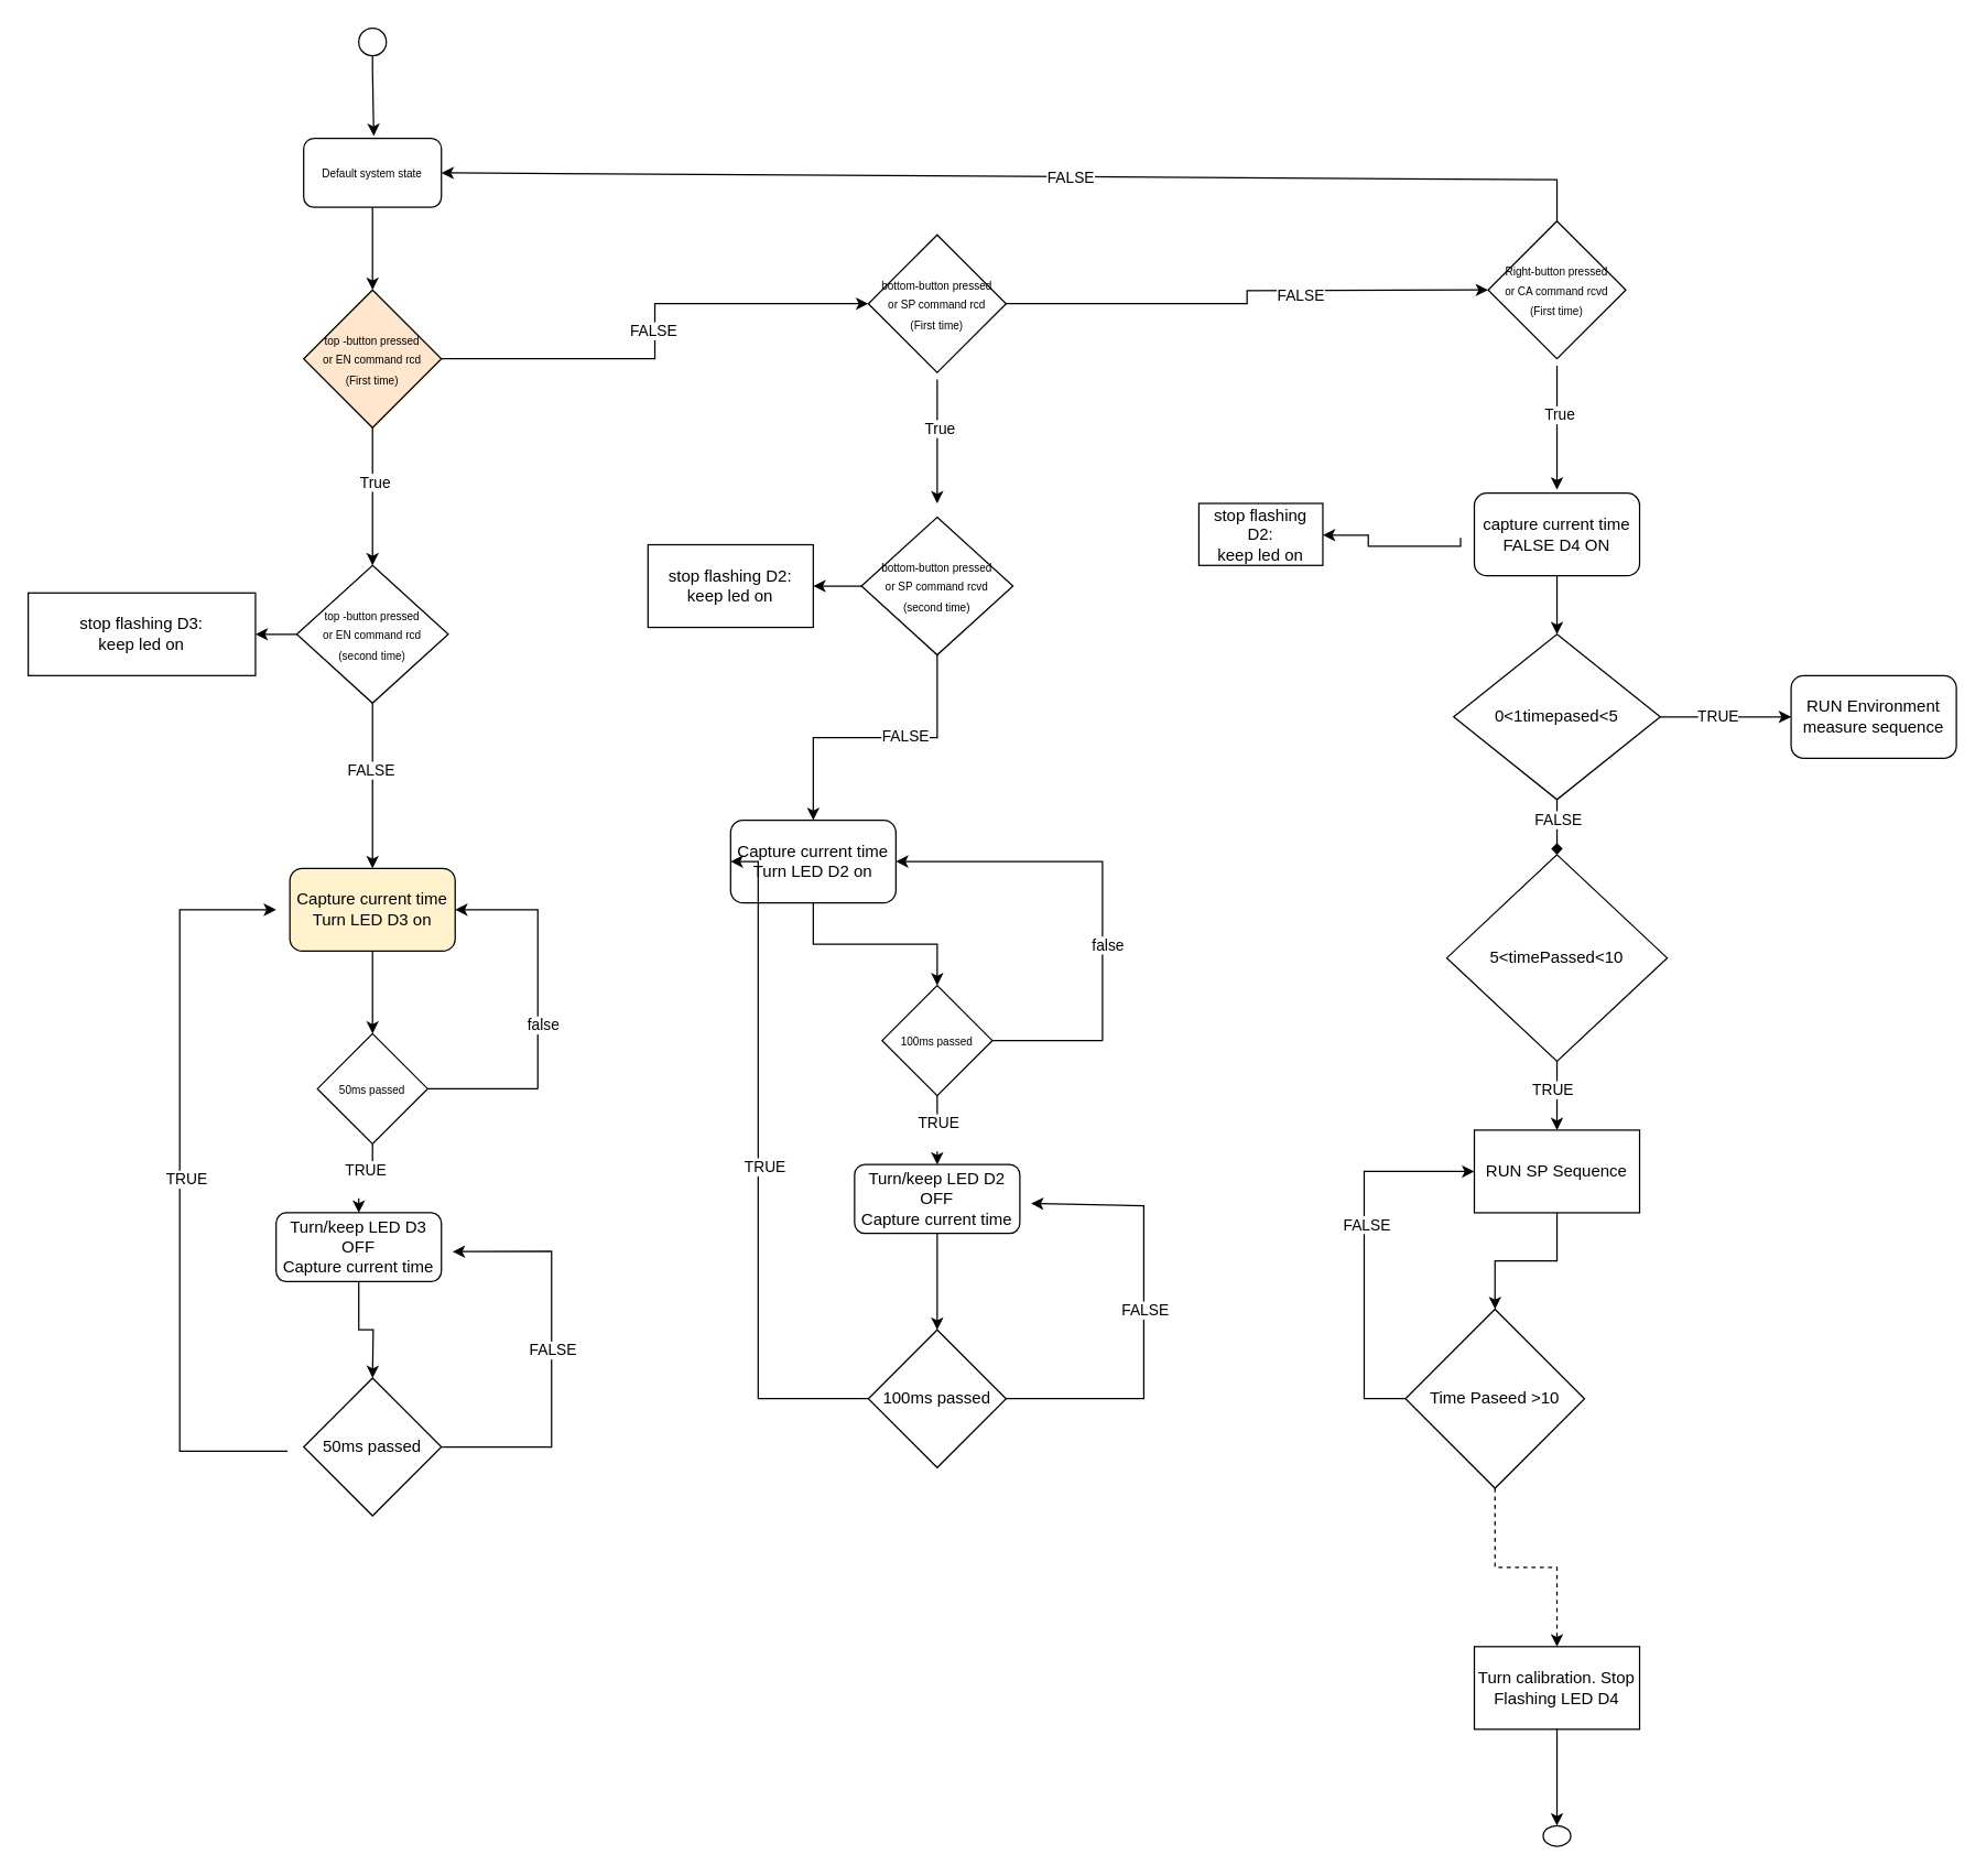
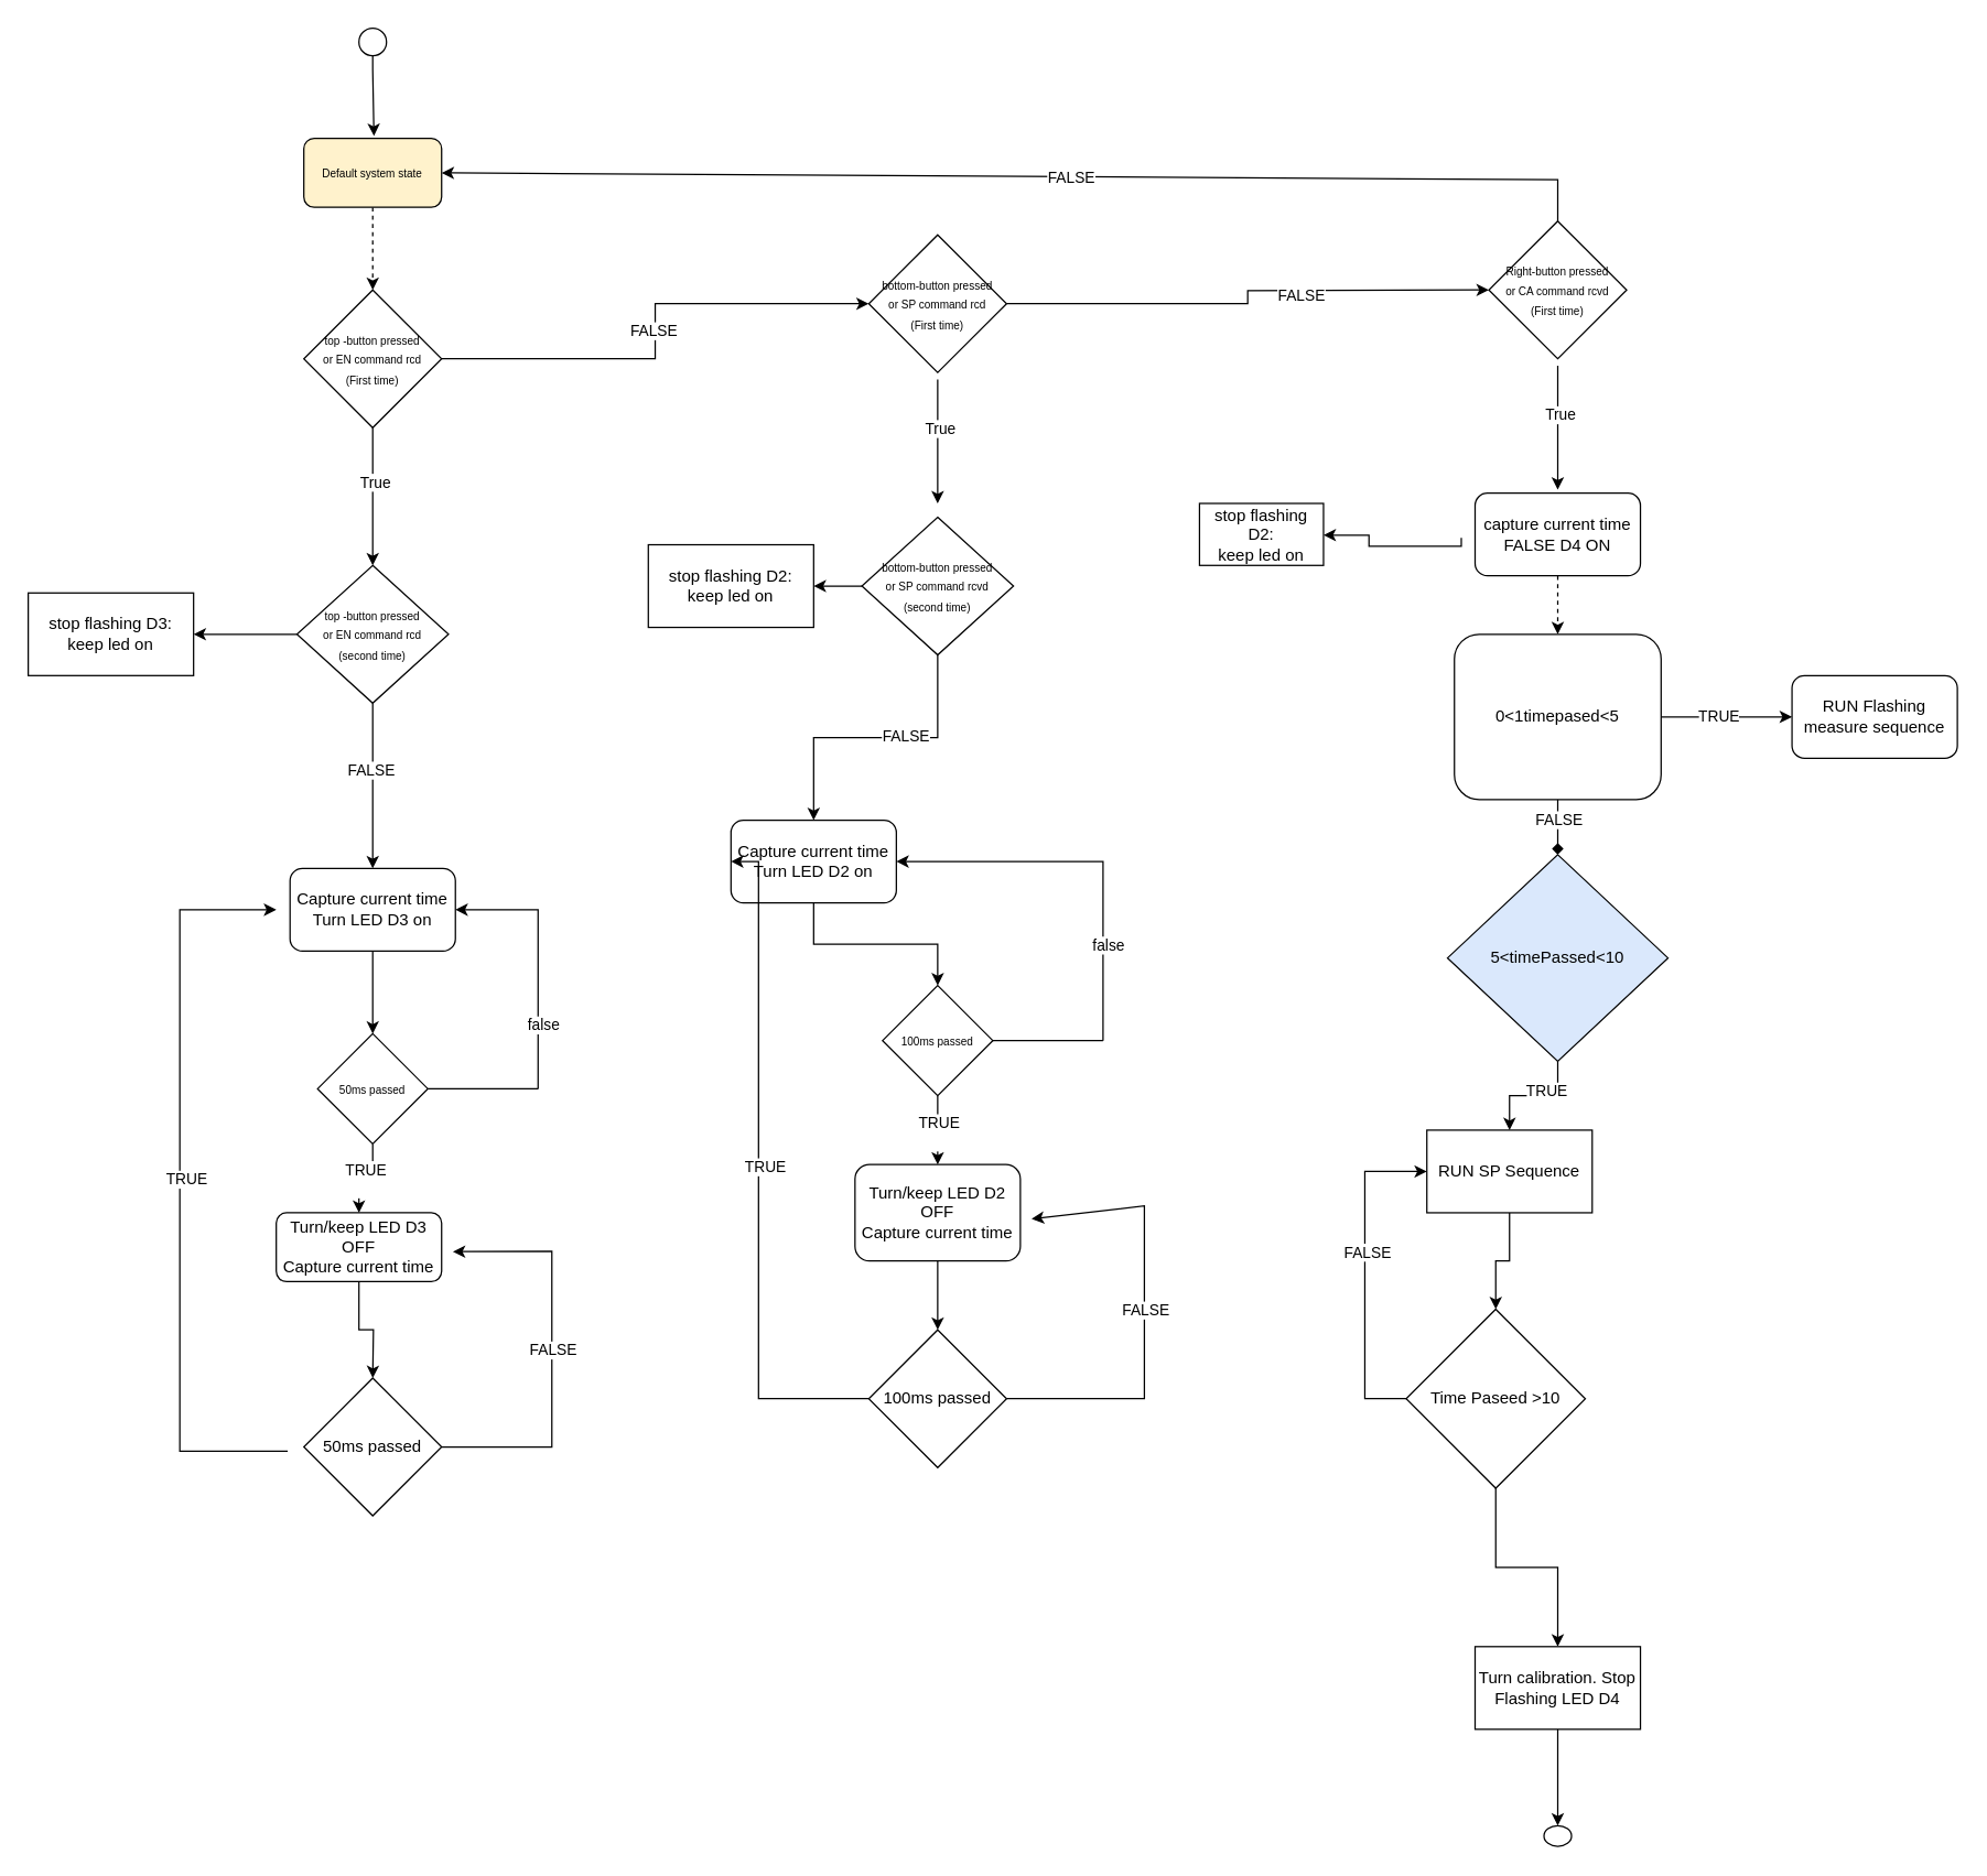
- <mxCell id="10" value="&lt;font style=&quot;font-size: 8px;&quot;&gt;Default system state&lt;/font&gt;" style="rounded=1;whiteSpace=wrap;html=1;" vertex="1" parent="1"><mxGeometry x="220" y="100" width="100" height="50" as="geometry" /></mxCell>
+ <mxCell id="10" value="&lt;font style=&quot;font-size: 8px;&quot;&gt;Default system state&lt;/font&gt;" style="rounded=1;whiteSpace=wrap;html=1;fillColor=#fff2cc;" vertex="1" parent="1"><mxGeometry x="220" y="100" width="100" height="50" as="geometry" /></mxCell>
- <mxCell id="9" style="edgeStyle=orthogonalEdgeStyle;rounded=0;orthogonalLoop=1;jettySize=auto;html=1;entryX=0.5;entryY=0;entryDx=0;entryDy=0;" edge="1" parent="1" source="10" target="8"><mxGeometry relative="1" as="geometry" /></mxCell>
+ <mxCell id="9" style="edgeStyle=orthogonalEdgeStyle;rounded=0;orthogonalLoop=1;jettySize=auto;html=1;entryX=0.5;entryY=0;entryDx=0;entryDy=0;dashed=1;" edge="1" parent="1" source="10" target="8"><mxGeometry relative="1" as="geometry" /></mxCell>
- <mxCell id="8" value="&lt;font style=&quot;font-size: 8px;&quot;&gt;top -button pressed&lt;/font&gt;&lt;div&gt;&lt;font style=&quot;font-size: 8px;&quot;&gt;or EN command rcd&lt;/font&gt;&lt;/div&gt;&lt;div&gt;&lt;font style=&quot;font-size: 8px;&quot;&gt;(First time)&lt;/font&gt;&lt;/div&gt;" style="rhombus;whiteSpace=wrap;html=1;fillColor=#ffe6cc;" vertex="1" parent="1"><mxGeometry x="220" y="210" width="100" height="100" as="geometry" /></mxCell>
+ <mxCell id="8" value="&lt;font style=&quot;font-size: 8px;&quot;&gt;top -button pressed&lt;/font&gt;&lt;div&gt;&lt;font style=&quot;font-size: 8px;&quot;&gt;or EN command rcd&lt;/font&gt;&lt;/div&gt;&lt;div&gt;&lt;font style=&quot;font-size: 8px;&quot;&gt;(First time)&lt;/font&gt;&lt;/div&gt;" style="rhombus;whiteSpace=wrap;html=1;" vertex="1" parent="1"><mxGeometry x="220" y="210" width="100" height="100" as="geometry" /></mxCell>
- <mxCell id="63" value="" style="edgeStyle=orthogonalEdgeStyle;rounded=0;orthogonalLoop=1;jettySize=auto;html=1;" edge="1" parent="1" source="64" target="69"><mxGeometry relative="1" as="geometry" /></mxCell>
+ <mxCell id="63" value="" style="edgeStyle=orthogonalEdgeStyle;rounded=0;orthogonalLoop=1;jettySize=auto;html=1;dashed=1;" edge="1" parent="1" source="64" target="69"><mxGeometry relative="1" as="geometry" /></mxCell>
- <mxCell id="30" value="stop flashing D3:&lt;div&gt;keep led on&lt;/div&gt;" style="whiteSpace=wrap;html=1;" vertex="1" parent="1"><mxGeometry x="20" y="430" width="165" height="60" as="geometry" /></mxCell>
+ <mxCell id="30" value="stop flashing D3:&lt;div&gt;keep led on&lt;/div&gt;" style="whiteSpace=wrap;html=1;" vertex="1" parent="1"><mxGeometry x="20" y="430" width="120" height="60" as="geometry" /></mxCell>
- <mxCell id="69" value="0&amp;lt;1timepased&amp;lt;5" style="rhombus;whiteSpace=wrap;html=1;" vertex="1" parent="1"><mxGeometry x="1055" y="460" width="150" height="120" as="geometry" /></mxCell>
+ <mxCell id="69" value="0&amp;lt;1timepased&amp;lt;5" style="whiteSpace=wrap;html=1;rounded=1;" vertex="1" parent="1"><mxGeometry x="1055" y="460" width="150" height="120" as="geometry" /></mxCell>
- <mxCell id="70" value="RUN Environment measure sequence" style="rounded=1;whiteSpace=wrap;html=1;" vertex="1" parent="1"><mxGeometry x="1300" y="490" width="120" height="60" as="geometry" /></mxCell>
+ <mxCell id="70" value="RUN Flashing measure sequence" style="rounded=1;whiteSpace=wrap;html=1;" vertex="1" parent="1"><mxGeometry x="1300" y="490" width="120" height="60" as="geometry" /></mxCell>
- <mxCell id="12" value="Capture current time&lt;div&gt;Turn LED D3 on&lt;/div&gt;" style="rounded=1;whiteSpace=wrap;html=1;fillColor=#fff2cc;" vertex="1" parent="1"><mxGeometry x="210" y="630" width="120" height="60" as="geometry" /></mxCell>
+ <mxCell id="12" value="Capture current time&lt;div&gt;Turn LED D3 on&lt;/div&gt;" style="rounded=1;whiteSpace=wrap;html=1;" vertex="1" parent="1"><mxGeometry x="210" y="630" width="120" height="60" as="geometry" /></mxCell>
- <mxCell id="73" value="5&amp;lt;timePassed&amp;lt;10" style="rhombus;whiteSpace=wrap;html=1;" vertex="1" parent="1"><mxGeometry x="1050" y="620" width="160" height="150" as="geometry" /></mxCell>
+ <mxCell id="73" value="5&amp;lt;timePassed&amp;lt;10" style="rhombus;whiteSpace=wrap;html=1;fillColor=#dae8fc;" vertex="1" parent="1"><mxGeometry x="1050" y="620" width="160" height="150" as="geometry" /></mxCell>
- <mxCell id="75" value="RUN SP Sequence" style="whiteSpace=wrap;html=1;" vertex="1" parent="1"><mxGeometry x="1070" y="820" width="120" height="60" as="geometry" /></mxCell>
+ <mxCell id="75" value="RUN SP Sequence" style="whiteSpace=wrap;html=1;" vertex="1" parent="1"><mxGeometry x="1035" y="820" width="120" height="60" as="geometry" /></mxCell>
- <mxCell id="42" value="Turn/keep LED D2 OFF&lt;div&gt;Capture current time&lt;/div&gt;" style="rounded=1;whiteSpace=wrap;html=1;" vertex="1" parent="1"><mxGeometry x="620" y="845" width="120" height="50" as="geometry" /></mxCell>
+ <mxCell id="42" value="Turn/keep LED D2 OFF&lt;div&gt;Capture current time&lt;/div&gt;" style="rounded=1;whiteSpace=wrap;html=1;" vertex="1" parent="1"><mxGeometry x="620" y="845" width="120" height="70" as="geometry" /></mxCell>
- <mxCell id="76" value="" style="edgeStyle=orthogonalEdgeStyle;rounded=0;orthogonalLoop=1;jettySize=auto;html=1;dashed=1;" edge="1" parent="1" source="77" target="79"><mxGeometry relative="1" as="geometry" /></mxCell>
+ <mxCell id="76" value="" style="edgeStyle=orthogonalEdgeStyle;rounded=0;orthogonalLoop=1;jettySize=auto;html=1;" edge="1" parent="1" source="77" target="79"><mxGeometry relative="1" as="geometry" /></mxCell>
